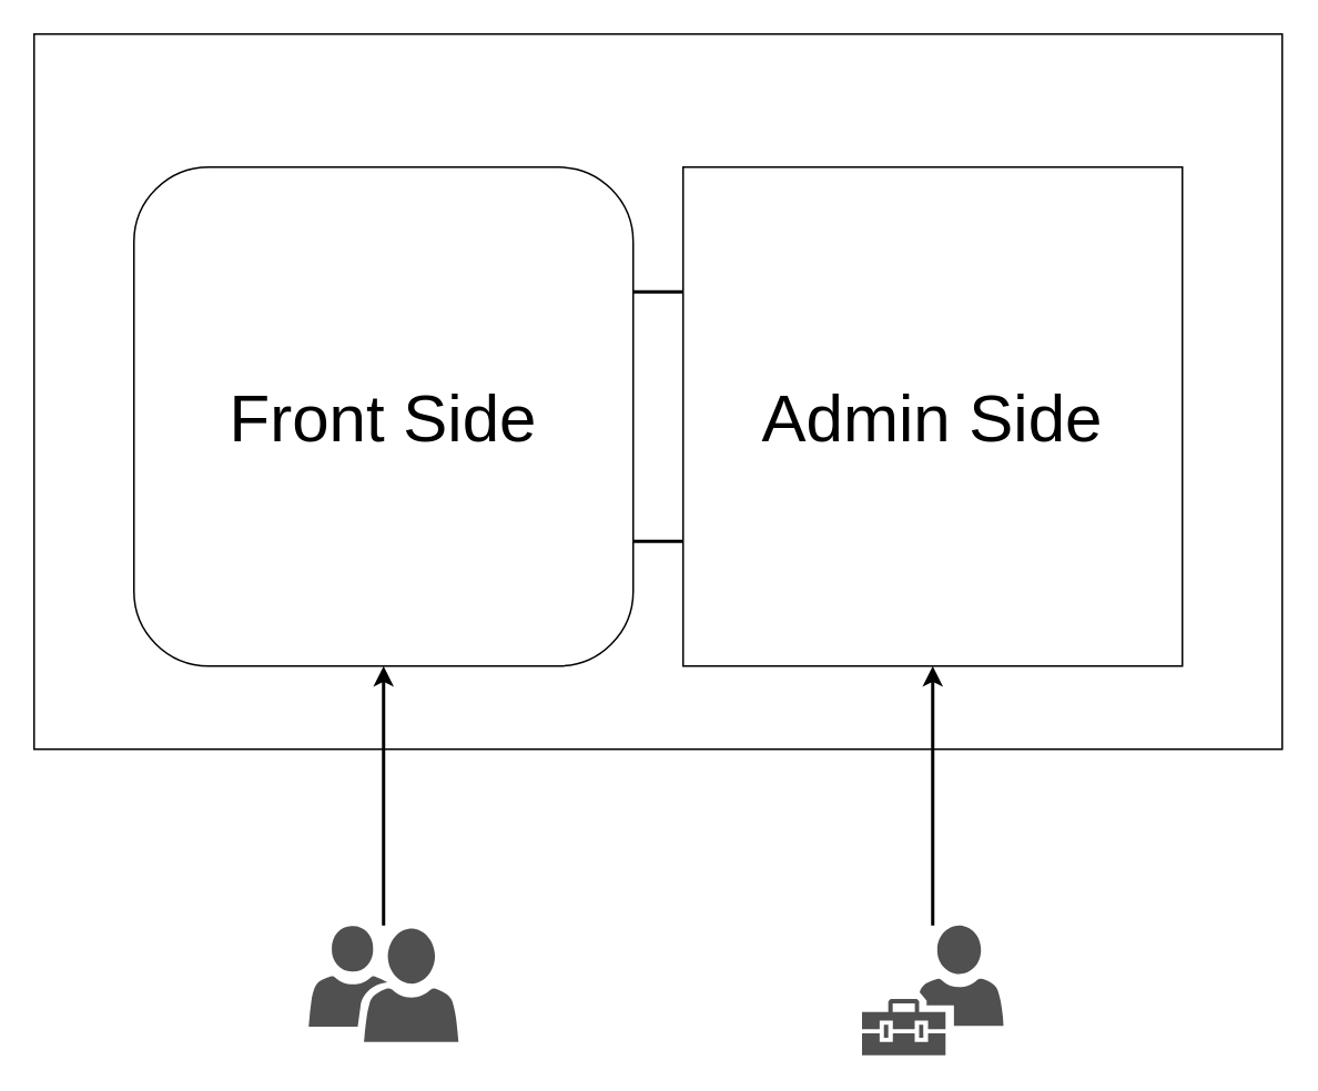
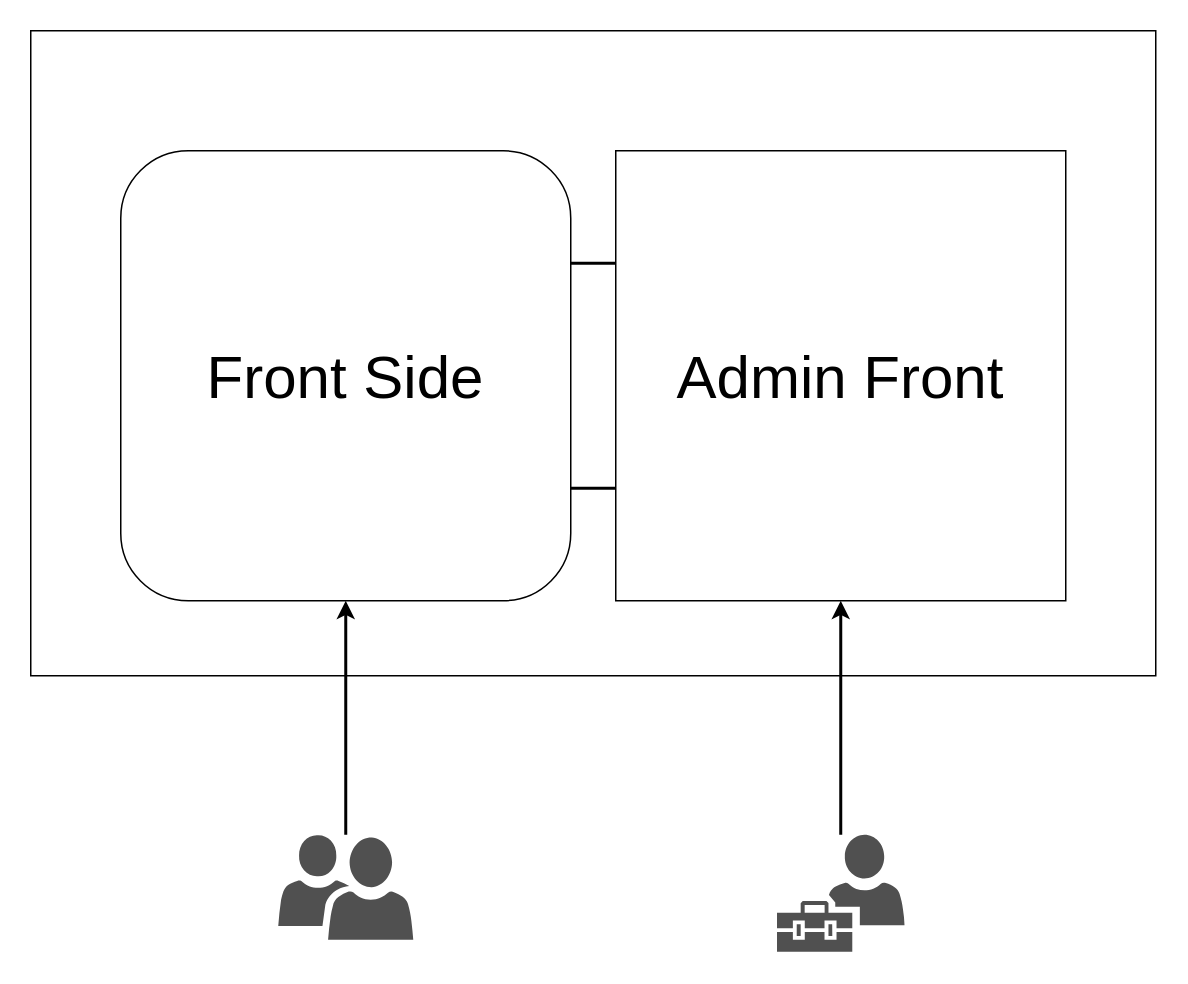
- <mxCell id="6" value="&lt;font style=&quot;font-size: 40px;&quot;&gt;Admin Side&lt;/font&gt;" style="whiteSpace=wrap;html=1;aspect=fixed;" vertex="1" parent="1"><mxGeometry x="410" y="100" width="300" height="300" as="geometry" /></mxCell>
+ <mxCell id="6" value="&lt;font style=&quot;font-size: 40px;&quot;&gt;Admin Front&lt;/font&gt;" style="whiteSpace=wrap;html=1;aspect=fixed;" vertex="1" parent="1"><mxGeometry x="410" y="100" width="300" height="300" as="geometry" /></mxCell>
